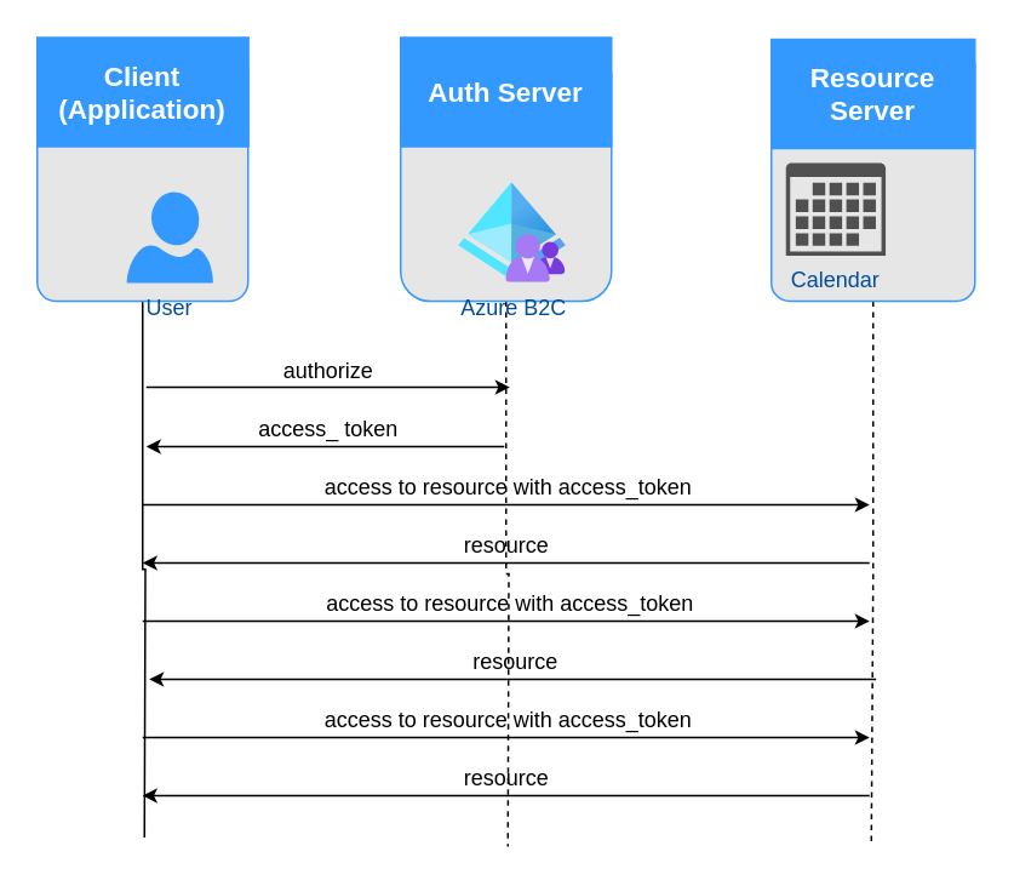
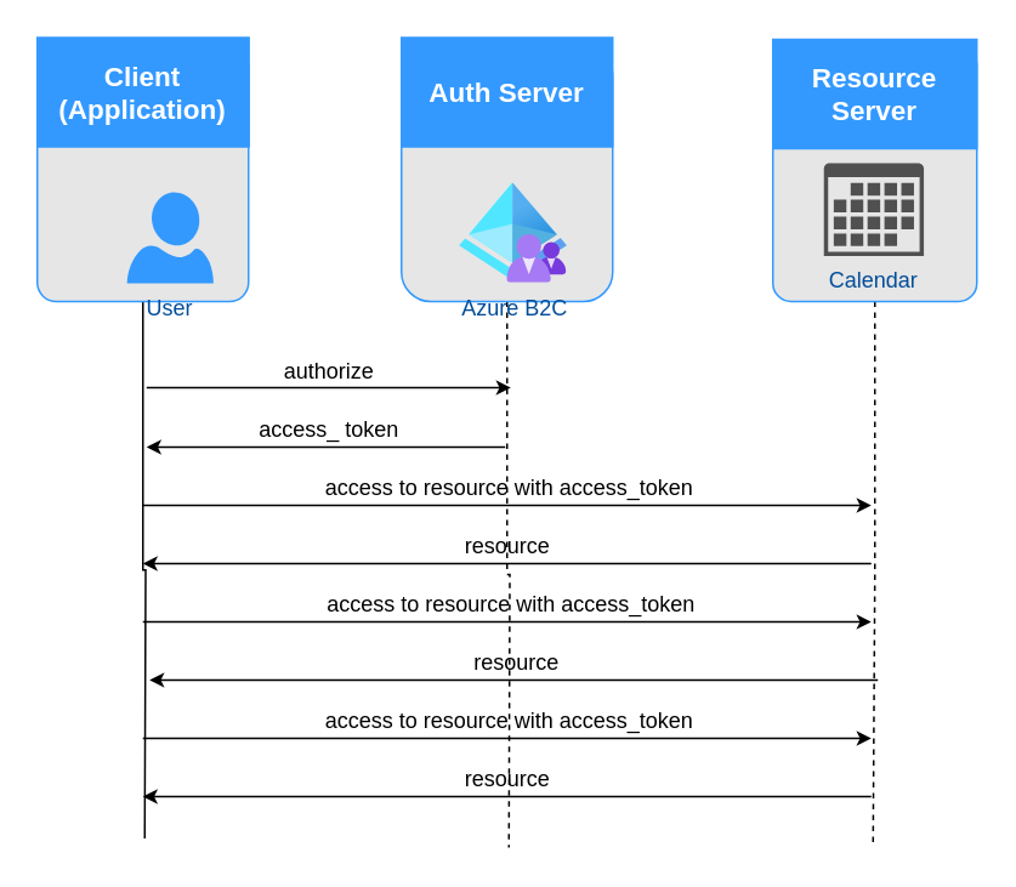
- <mxCell id="13" value="Calendar" style="sketch=0;pointerEvents=1;shadow=0;dashed=0;html=1;strokeColor=none;fillColor=#505050;labelPosition=center;verticalLabelPosition=bottom;verticalAlign=top;outlineConnect=0;align=center;shape=mxgraph.office.concepts.calendar;fontColor=#004C99;" vertex="1" parent="1"><mxGeometry x="432" y="89" width="54.88" height="51" as="geometry" /></mxCell>
+ <mxCell id="13" value="Calendar" style="sketch=0;pointerEvents=1;shadow=0;dashed=0;html=1;strokeColor=none;fillColor=#505050;labelPosition=center;verticalLabelPosition=bottom;verticalAlign=top;outlineConnect=0;align=center;shape=mxgraph.office.concepts.calendar;fontColor=#004C99;" vertex="1" parent="1"><mxGeometry x="452" y="89" width="54.88" height="51" as="geometry" /></mxCell>
